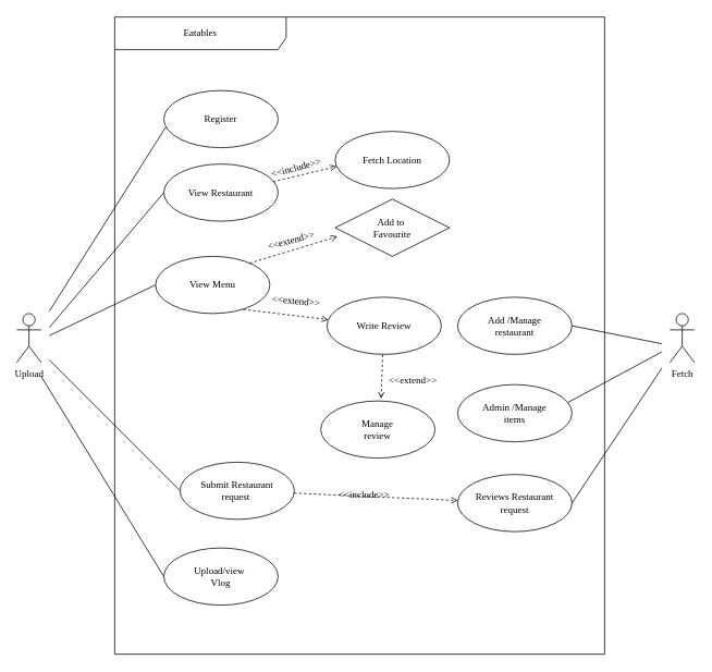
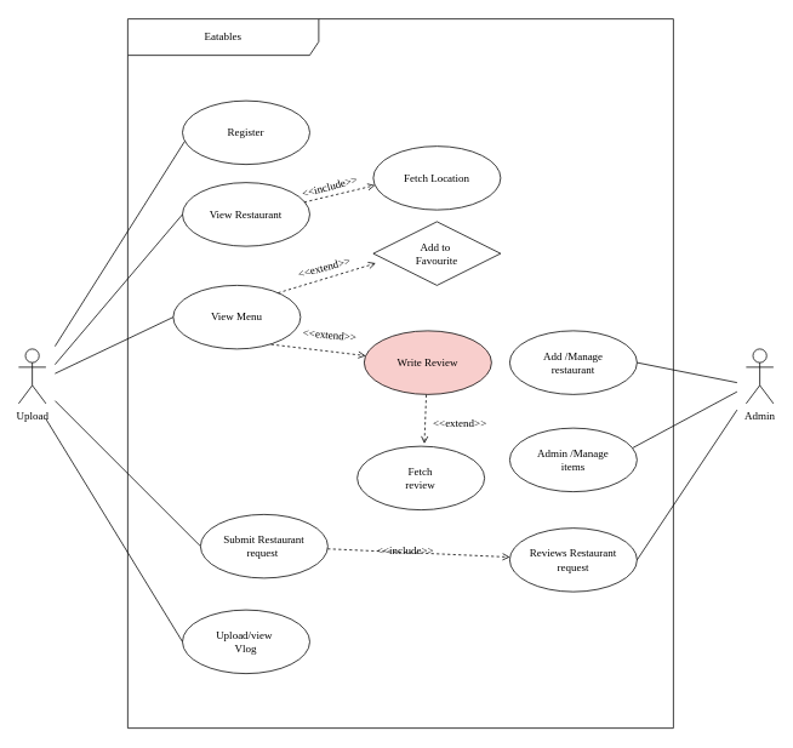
- <mxCell id="27" value="Write Review" style="ellipse;whiteSpace=wrap;html=1;fontFamily=Poppins;fontSource=https%3A%2F%2Ffonts.googleapis.com%2Fcss%3Ffamily%3DPoppins;" parent="1" vertex="1"><mxGeometry x="400" y="363" width="140" height="70" as="geometry" /></mxCell>
+ <mxCell id="27" value="Write Review" style="ellipse;whiteSpace=wrap;html=1;fontFamily=Poppins;fontSource=https%3A%2F%2Ffonts.googleapis.com%2Fcss%3Ffamily%3DPoppins;fillColor=#f8cecc;" parent="1" vertex="1"><mxGeometry x="400" y="363" width="140" height="70" as="geometry" /></mxCell>
- <mxCell id="3" value="Fetch" style="shape=umlActor;verticalLabelPosition=bottom;verticalAlign=top;html=1;fontFamily=Poppins;fontSource=https%3A%2F%2Ffonts.googleapis.com%2Fcss%3Ffamily%3DPoppins;" parent="1" vertex="1"><mxGeometry x="820" y="383" width="30" height="60" as="geometry" /></mxCell>
+ <mxCell id="3" value="Admin" style="shape=umlActor;verticalLabelPosition=bottom;verticalAlign=top;html=1;fontFamily=Poppins;fontSource=https%3A%2F%2Ffonts.googleapis.com%2Fcss%3Ffamily%3DPoppins;" parent="1" vertex="1"><mxGeometry x="820" y="383" width="30" height="60" as="geometry" /></mxCell>
- <mxCell id="26" value="Manage &lt;br&gt;review" style="ellipse;whiteSpace=wrap;html=1;fontFamily=Poppins;fontSource=https%3A%2F%2Ffonts.googleapis.com%2Fcss%3Ffamily%3DPoppins;" parent="1" vertex="1"><mxGeometry x="392.35" y="490" width="140" height="70" as="geometry" /></mxCell>
+ <mxCell id="26" value="Fetch &lt;br&gt;review" style="ellipse;whiteSpace=wrap;html=1;fontFamily=Poppins;fontSource=https%3A%2F%2Ffonts.googleapis.com%2Fcss%3Ffamily%3DPoppins;" parent="1" vertex="1"><mxGeometry x="392.35" y="490" width="140" height="70" as="geometry" /></mxCell>
